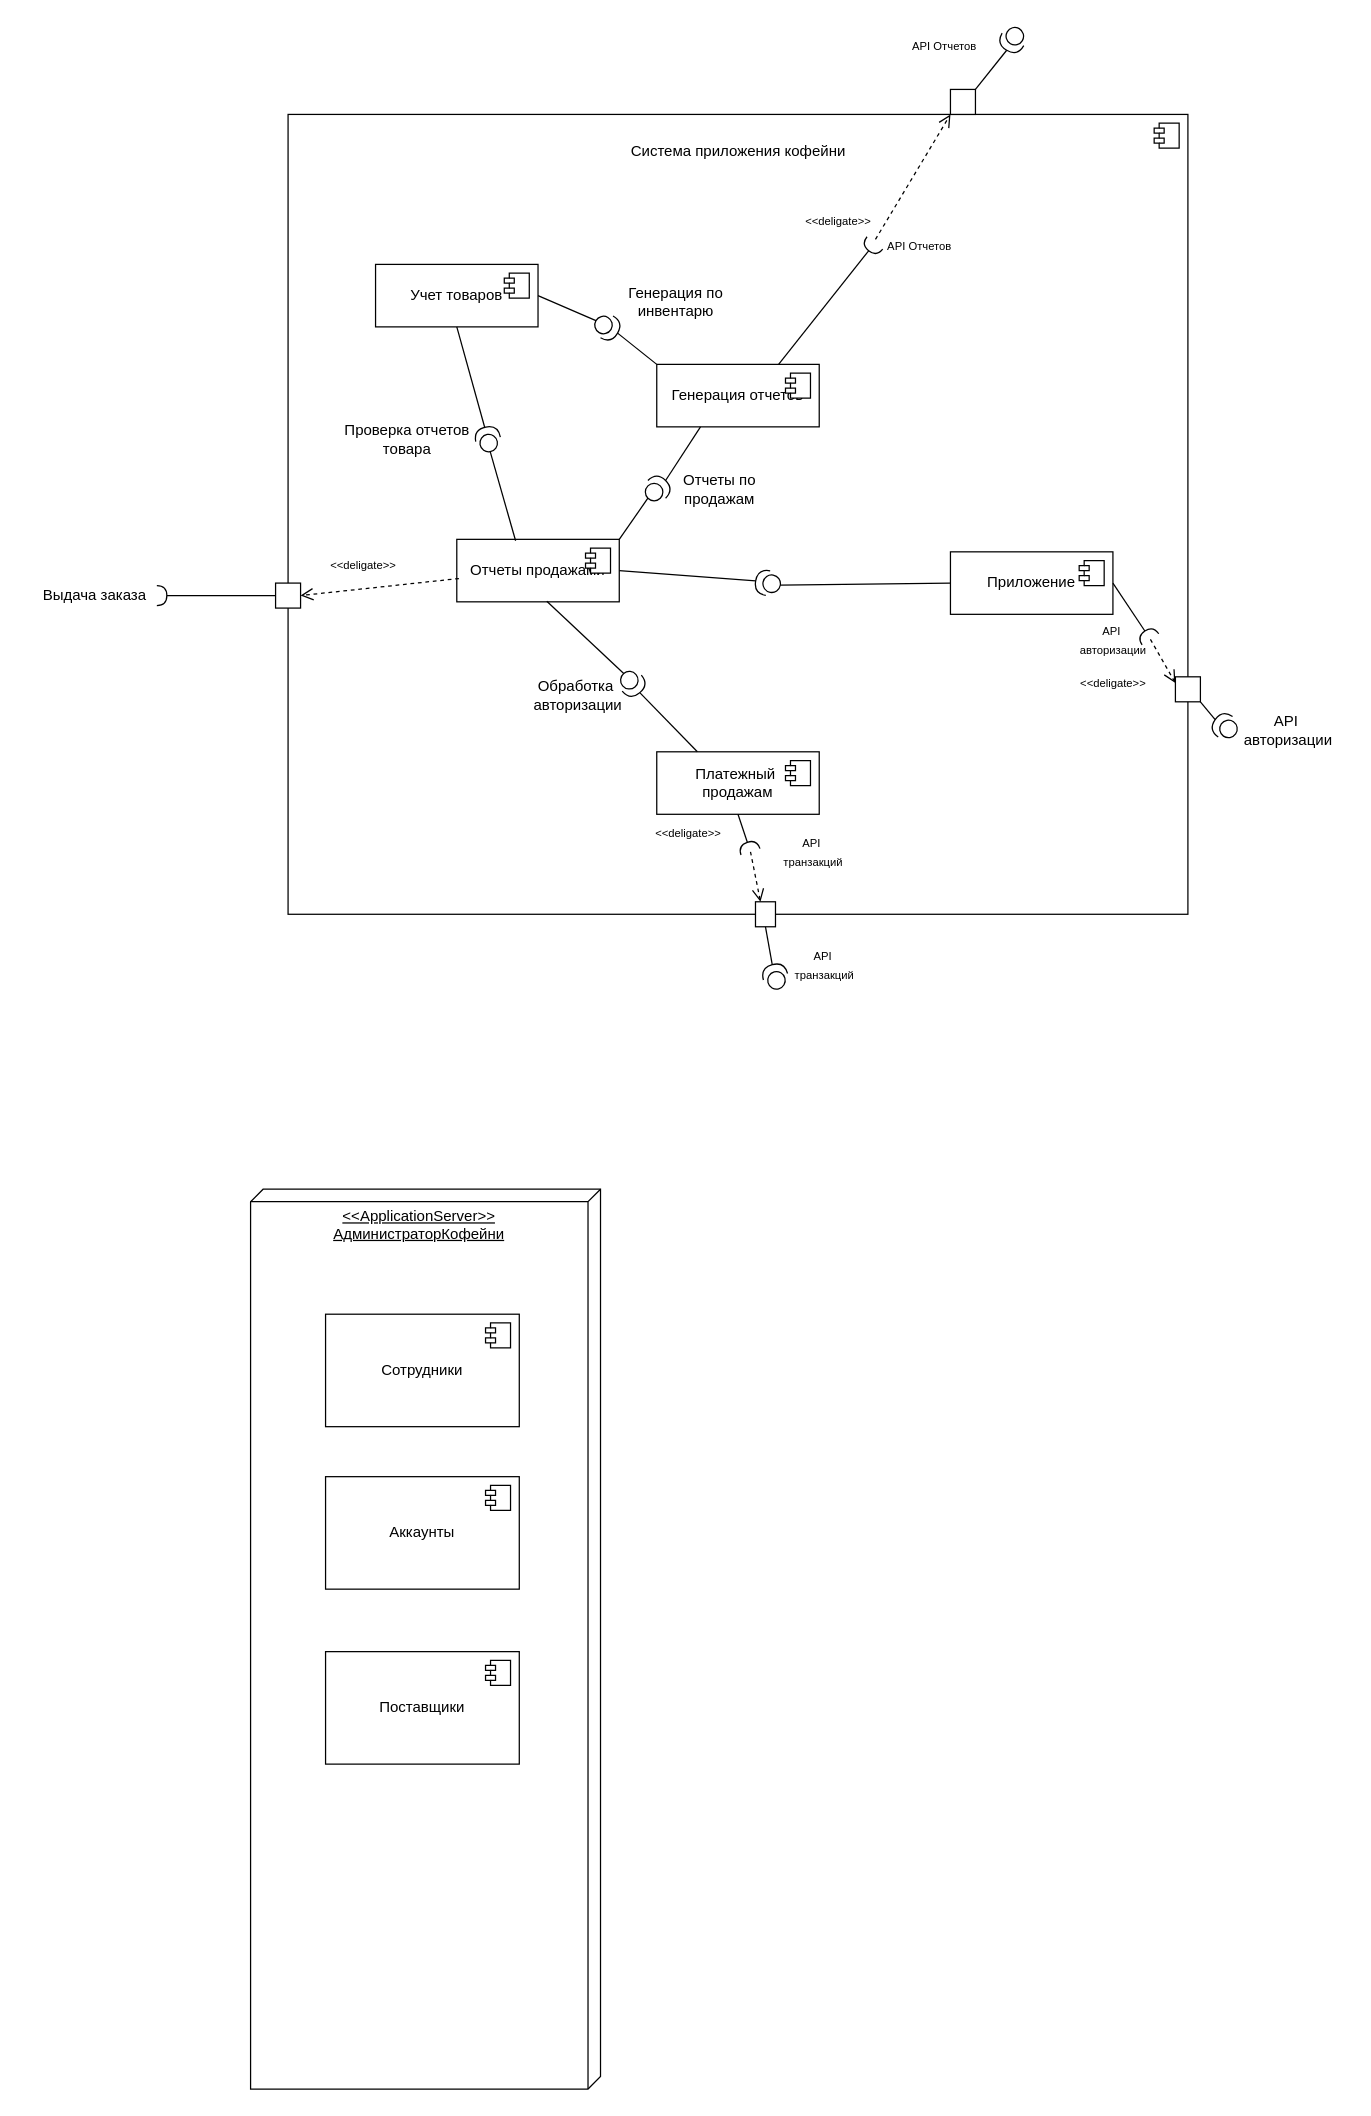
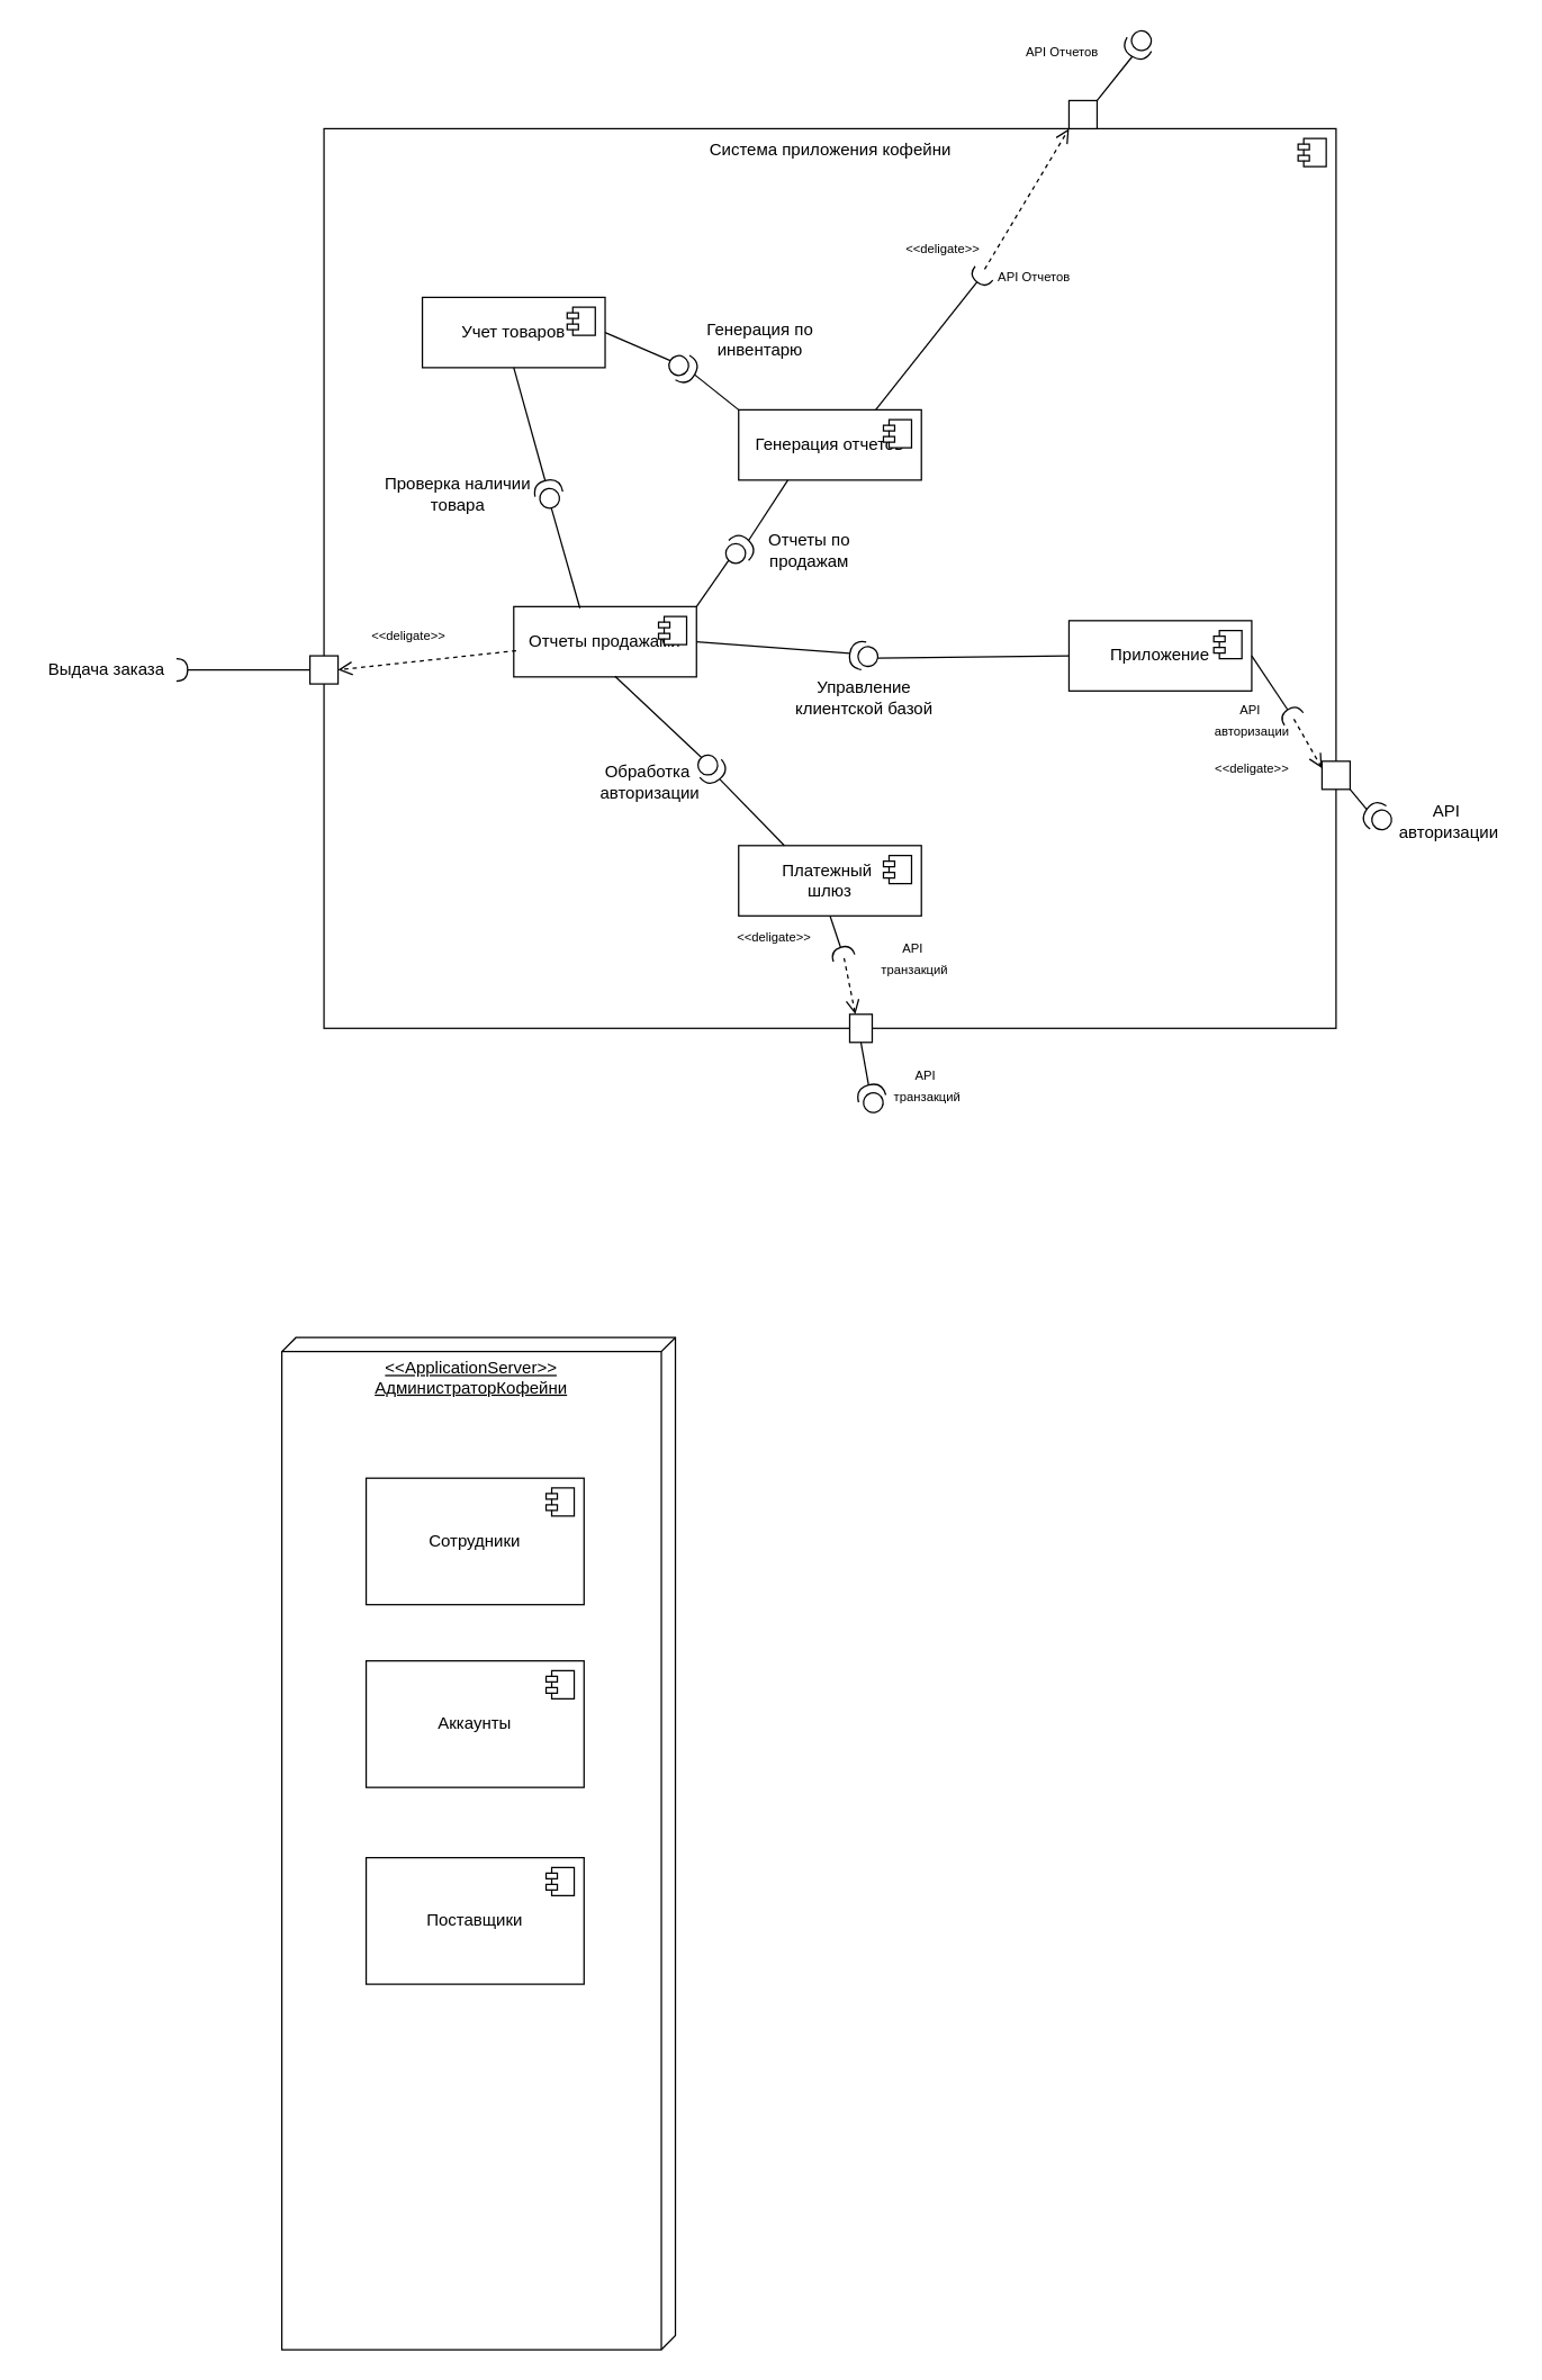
- <mxCell id="4" value="Система приложения кофейни" style="text;html=1;align=center;verticalAlign=middle;resizable=0;points=[];autosize=1;strokeColor=none;fillColor=none;" vertex="1" parent="1"><mxGeometry x="490" y="106" width="200" height="30" as="geometry" /></mxCell>
+ <mxCell id="4" value="Система приложения кофейни" style="text;html=1;align=center;verticalAlign=middle;resizable=0;points=[];autosize=1;strokeColor=none;fillColor=none;" vertex="1" parent="1"><mxGeometry x="490" y="91" width="200" height="30" as="geometry" /></mxCell>
- <mxCell id="33" value="Проверка отчетов&lt;br&gt;товара" style="text;html=1;align=center;verticalAlign=middle;resizable=0;points=[];autosize=1;strokeColor=none;fillColor=none;" vertex="1" parent="1"><mxGeometry x="260" y="331" width="130" height="40" as="geometry" /></mxCell>
+ <mxCell id="33" value="Проверка наличии&lt;br&gt;товара" style="text;html=1;align=center;verticalAlign=middle;resizable=0;points=[];autosize=1;strokeColor=none;fillColor=none;" vertex="1" parent="1"><mxGeometry x="260" y="331" width="130" height="40" as="geometry" /></mxCell>
+ <mxCell id="23" value="Управление &lt;br&gt;клиентской базой" style="text;html=1;align=center;verticalAlign=middle;resizable=0;points=[];autosize=1;strokeColor=none;fillColor=none;" vertex="1" parent="1"><mxGeometry x="554" y="476" width="120" height="40" as="geometry" /></mxCell>
- <mxCell id="24" value="Платежный&amp;nbsp;&lt;div&gt;продажам&lt;/div&gt;" style="html=1;dropTarget=0;whiteSpace=wrap;" vertex="1" parent="1"><mxGeometry x="525" y="601" width="130" height="50" as="geometry" /></mxCell>
+ <mxCell id="24" value="Платежный&amp;nbsp;&lt;div&gt;шлюз&lt;/div&gt;" style="html=1;dropTarget=0;whiteSpace=wrap;" vertex="1" parent="1"><mxGeometry x="525" y="601" width="130" height="50" as="geometry" /></mxCell>
